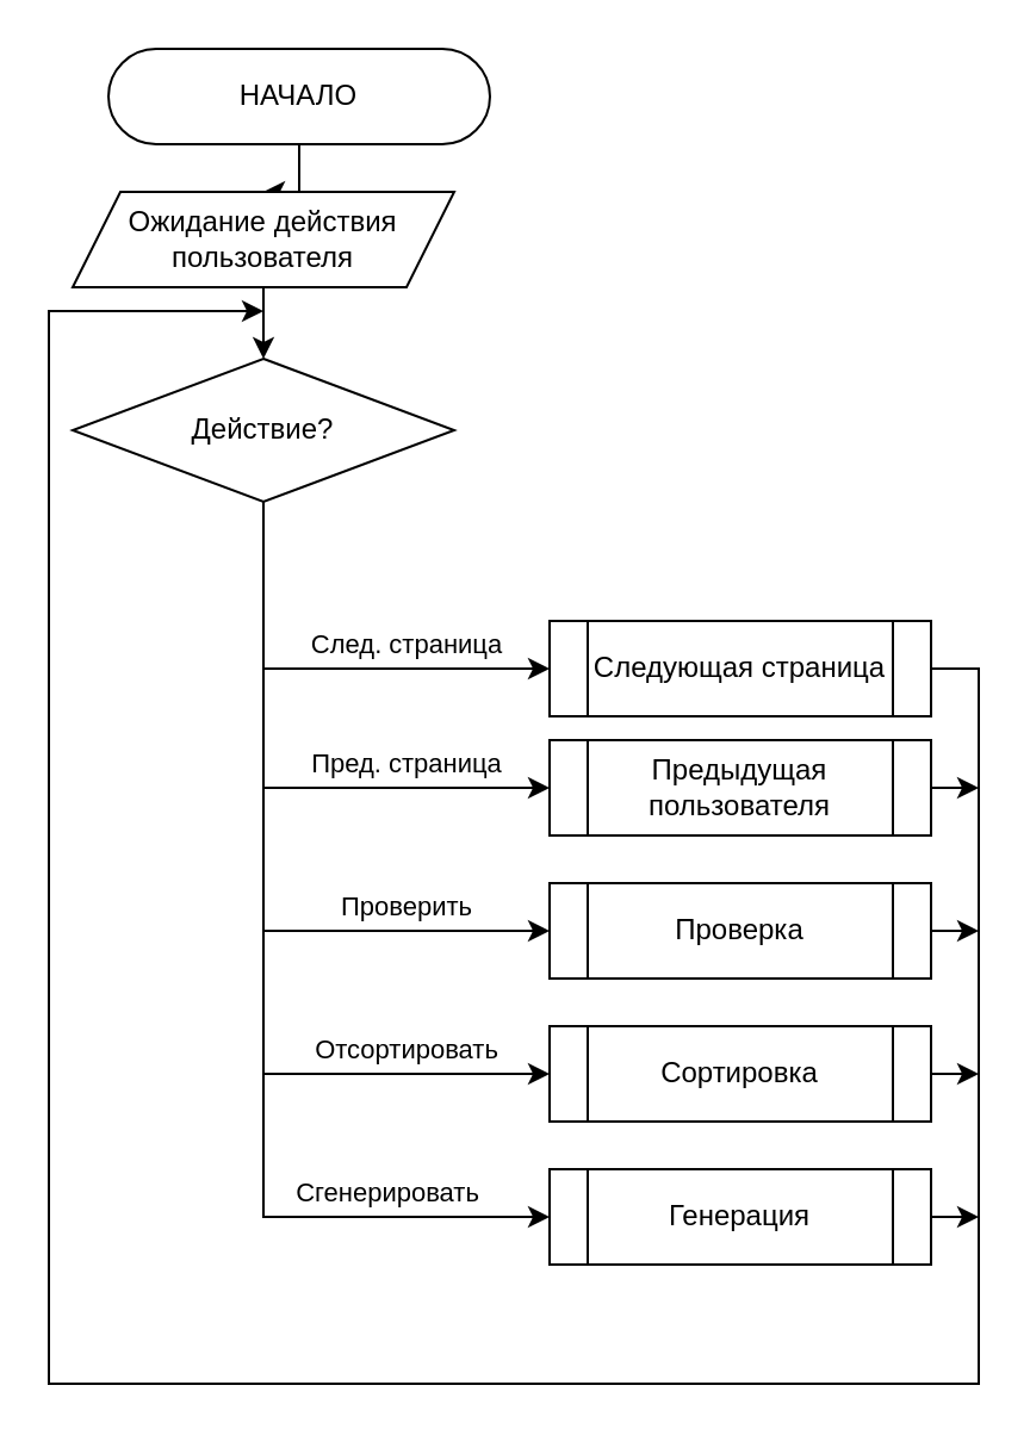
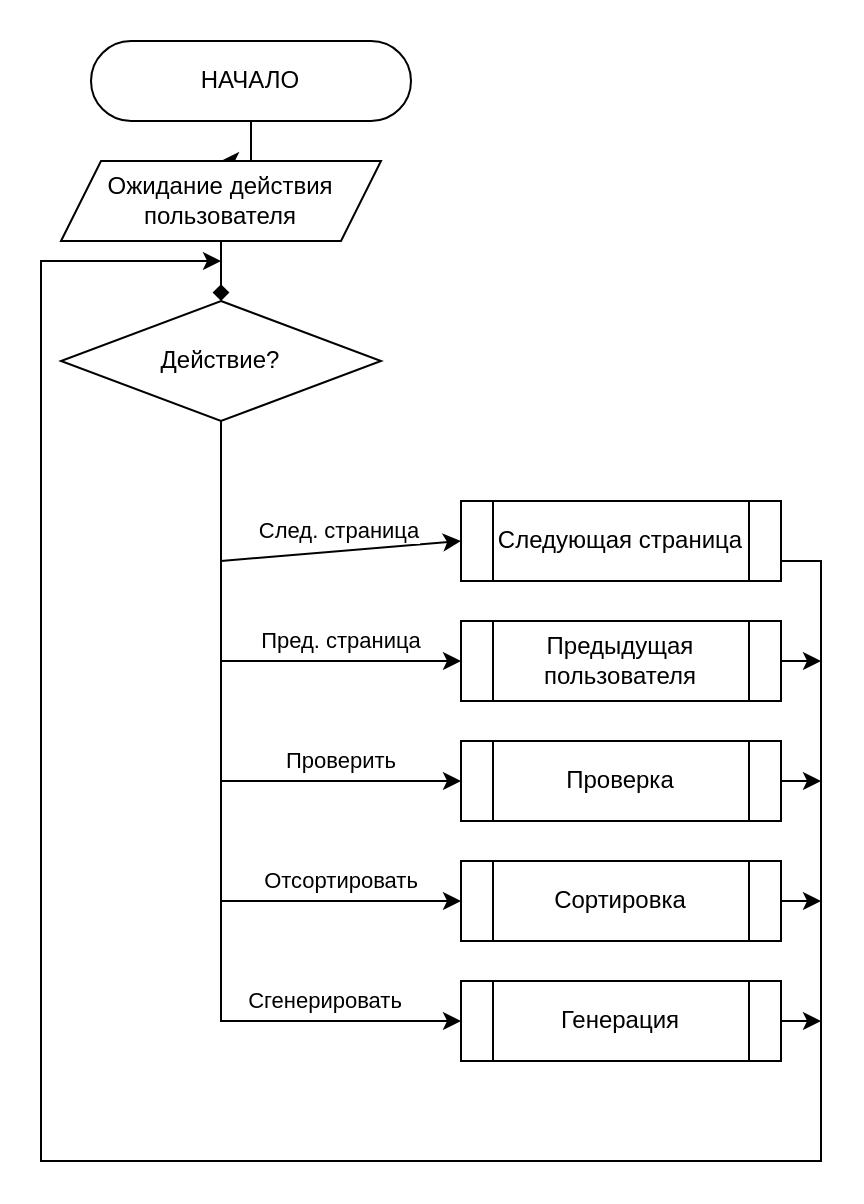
- <mxCell id="4" value="" style="edgeStyle=orthogonalEdgeStyle;rounded=0;orthogonalLoop=1;jettySize=auto;html=1;" parent="1" source="5" target="7" edge="1"><mxGeometry relative="1" as="geometry" /></mxCell>
+ <mxCell id="4" value="" style="edgeStyle=orthogonalEdgeStyle;rounded=0;orthogonalLoop=1;jettySize=auto;html=1;endArrow=diamond;" parent="1" source="5" target="7" edge="1"><mxGeometry relative="1" as="geometry" /></mxCell>
- <mxCell id="20" value="Следующая страница" style="shape=process;whiteSpace=wrap;html=1;backgroundOutline=1;" parent="1" vertex="1"><mxGeometry x="230" y="260" width="160" height="40" as="geometry" /></mxCell>
+ <mxCell id="20" value="Следующая страница" style="shape=process;whiteSpace=wrap;html=1;backgroundOutline=1;" parent="1" vertex="1"><mxGeometry x="230" y="250" width="160" height="40" as="geometry" /></mxCell>
